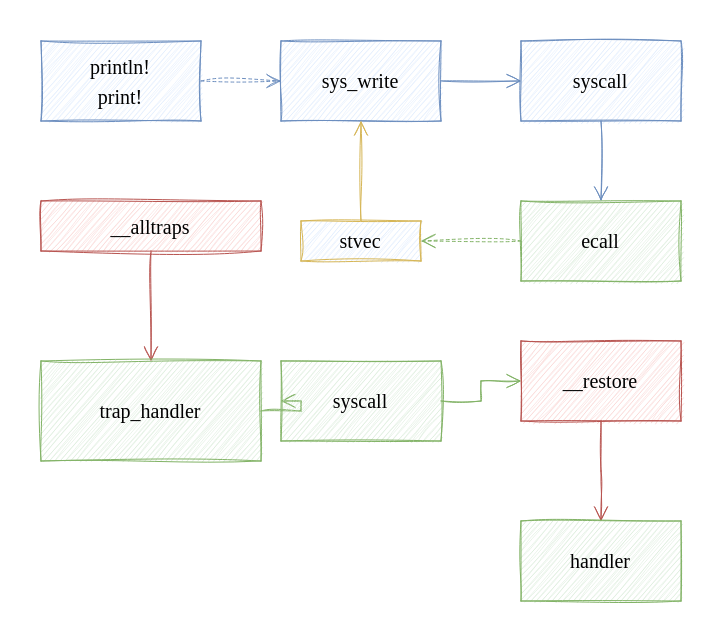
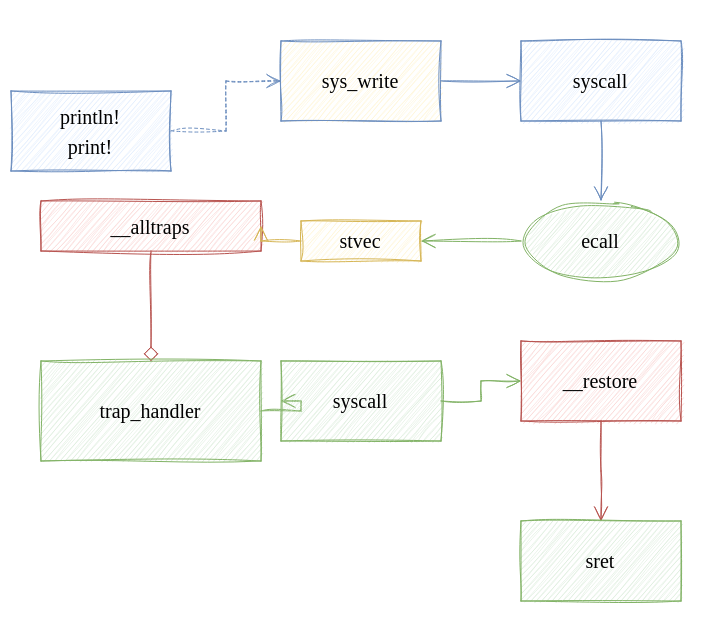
- <mxCell id="3" value="&lt;font style=&quot;font-size: 10px;&quot; face=&quot;Hack Nerd Font&quot;&gt;println!&lt;br&gt;print!&lt;br&gt;&lt;/font&gt;" style="rounded=0;whiteSpace=wrap;html=1;sketch=1;fillColor=#dae8fc;strokeColor=#6c8ebf;strokeWidth=0.5;" vertex="1" parent="1"><mxGeometry x="20" y="20" width="80" height="40" as="geometry" /></mxCell>
+ <mxCell id="3" value="&lt;font style=&quot;font-size: 10px;&quot; face=&quot;Hack Nerd Font&quot;&gt;println!&lt;br&gt;print!&lt;br&gt;&lt;/font&gt;" style="rounded=0;whiteSpace=wrap;html=1;sketch=1;fillColor=#dae8fc;strokeColor=#6c8ebf;strokeWidth=0.5;" vertex="1" parent="1"><mxGeometry x="5" y="45" width="80" height="40" as="geometry" /></mxCell>
- <mxCell id="5" value="&lt;font style=&quot;font-size: 10px;&quot;&gt;sys_write&lt;/font&gt;" style="rounded=0;whiteSpace=wrap;html=1;sketch=1;strokeWidth=0.5;fontFamily=Hack Nerd Font;fillColor=#dae8fc;strokeColor=#6c8ebf;" vertex="1" parent="1"><mxGeometry x="140" y="20" width="80" height="40" as="geometry" /></mxCell>
+ <mxCell id="5" value="&lt;font style=&quot;font-size: 10px;&quot;&gt;sys_write&lt;/font&gt;" style="rounded=0;whiteSpace=wrap;html=1;sketch=1;strokeWidth=0.5;fontFamily=Hack Nerd Font;fillColor=#fff2cc;strokeColor=#6c8ebf;" vertex="1" parent="1"><mxGeometry x="140" y="20" width="80" height="40" as="geometry" /></mxCell>
- <mxCell id="12" style="edgeStyle=orthogonalEdgeStyle;rounded=0;sketch=1;orthogonalLoop=1;jettySize=auto;html=1;strokeWidth=0.5;fontFamily=Hack Nerd Font;fontSize=10;endArrow=open;endFill=0;fillColor=#fff2cc;strokeColor=#d6b656;" edge="1" parent="1" source="13" target="5"><mxGeometry relative="1" as="geometry" /></mxCell>
+ <mxCell id="12" style="edgeStyle=orthogonalEdgeStyle;rounded=0;sketch=1;orthogonalLoop=1;jettySize=auto;html=1;entryX=1;entryY=0.5;entryDx=0;entryDy=0;strokeWidth=0.5;fontFamily=Hack Nerd Font;fontSize=10;endArrow=open;endFill=0;fillColor=#fff2cc;strokeColor=#d6b656;" edge="1" parent="1" source="13" target="9"><mxGeometry relative="1" as="geometry" /></mxCell>
- <mxCell id="13" value="&lt;font style=&quot;font-size: 10px;&quot;&gt;stvec&lt;/font&gt;" style="rounded=0;whiteSpace=wrap;html=1;sketch=1;strokeWidth=0.5;fontFamily=Hack Nerd Font;fillColor=#dae8fc;strokeColor=#d6b656;" vertex="1" parent="1"><mxGeometry x="150" y="110" width="60" height="20" as="geometry" /></mxCell>
+ <mxCell id="13" value="&lt;font style=&quot;font-size: 10px;&quot;&gt;stvec&lt;/font&gt;" style="rounded=0;whiteSpace=wrap;html=1;sketch=1;strokeWidth=0.5;fontFamily=Hack Nerd Font;fillColor=#fff2cc;strokeColor=#d6b656;" vertex="1" parent="1"><mxGeometry x="150" y="110" width="60" height="20" as="geometry" /></mxCell>
- <mxCell id="10" style="edgeStyle=orthogonalEdgeStyle;rounded=0;sketch=1;orthogonalLoop=1;jettySize=auto;html=1;exitX=0;exitY=0.5;exitDx=0;exitDy=0;entryX=1;entryY=0.5;entryDx=0;entryDy=0;strokeWidth=0.5;fontFamily=Hack Nerd Font;fontSize=10;endArrow=open;endFill=0;fillColor=#d5e8d4;strokeColor=#82b366;dashed=1;" edge="1" parent="1" source="11" target="13"><mxGeometry relative="1" as="geometry" /></mxCell>
+ <mxCell id="10" style="edgeStyle=orthogonalEdgeStyle;rounded=0;sketch=1;orthogonalLoop=1;jettySize=auto;html=1;exitX=0;exitY=0.5;exitDx=0;exitDy=0;entryX=1;entryY=0.5;entryDx=0;entryDy=0;strokeWidth=0.5;fontFamily=Hack Nerd Font;fontSize=10;endArrow=open;endFill=0;fillColor=#d5e8d4;strokeColor=#82b366;" edge="1" parent="1" source="11" target="13"><mxGeometry relative="1" as="geometry" /></mxCell>
- <mxCell id="11" value="&lt;font style=&quot;font-size: 10px;&quot;&gt;ecall&lt;/font&gt;" style="rounded=0;whiteSpace=wrap;html=1;sketch=1;strokeWidth=0.5;fontFamily=Hack Nerd Font;fillColor=#d5e8d4;strokeColor=#82b366;" vertex="1" parent="1"><mxGeometry x="260" y="100" width="80" height="40" as="geometry" /></mxCell>
+ <mxCell id="11" value="&lt;font style=&quot;font-size: 10px;&quot;&gt;ecall&lt;/font&gt;" style="ellipse;whiteSpace=wrap;html=1;sketch=1;strokeWidth=0.5;fontFamily=Hack Nerd Font;fillColor=#d5e8d4;strokeColor=#82b366;" vertex="1" parent="1"><mxGeometry x="260" y="100" width="80" height="40" as="geometry" /></mxCell>
- <mxCell id="8" style="edgeStyle=orthogonalEdgeStyle;rounded=0;sketch=1;orthogonalLoop=1;jettySize=auto;html=1;entryX=0.5;entryY=0;entryDx=0;entryDy=0;strokeWidth=0.5;fontFamily=Hack Nerd Font;fontSize=10;endArrow=open;endFill=0;fillColor=#f8cecc;strokeColor=#b85450;" edge="1" parent="1" source="9" target="15"><mxGeometry relative="1" as="geometry" /></mxCell>
+ <mxCell id="8" style="edgeStyle=orthogonalEdgeStyle;rounded=0;sketch=1;orthogonalLoop=1;jettySize=auto;html=1;entryX=0.5;entryY=0;entryDx=0;entryDy=0;strokeWidth=0.5;fontFamily=Hack Nerd Font;fontSize=10;endArrow=diamond;endFill=0;fillColor=#f8cecc;strokeColor=#b85450;" edge="1" parent="1" source="9" target="15"><mxGeometry relative="1" as="geometry" /></mxCell>
- <mxCell id="20" value="&lt;font style=&quot;font-size: 10px;&quot;&gt;handler&lt;/font&gt;" style="rounded=0;whiteSpace=wrap;html=1;sketch=1;strokeWidth=0.5;fontFamily=Hack Nerd Font;fillColor=#d5e8d4;strokeColor=#82b366;" vertex="1" parent="1"><mxGeometry x="260" y="260" width="80" height="40" as="geometry" /></mxCell>
+ <mxCell id="20" value="&lt;font style=&quot;font-size: 10px;&quot;&gt;sret&lt;/font&gt;" style="rounded=0;whiteSpace=wrap;html=1;sketch=1;strokeWidth=0.5;fontFamily=Hack Nerd Font;fillColor=#d5e8d4;strokeColor=#82b366;" vertex="1" parent="1"><mxGeometry x="260" y="260" width="80" height="40" as="geometry" /></mxCell>
